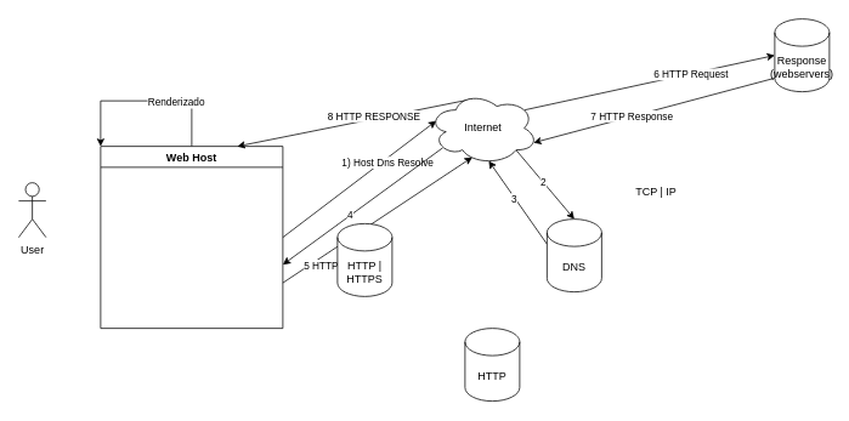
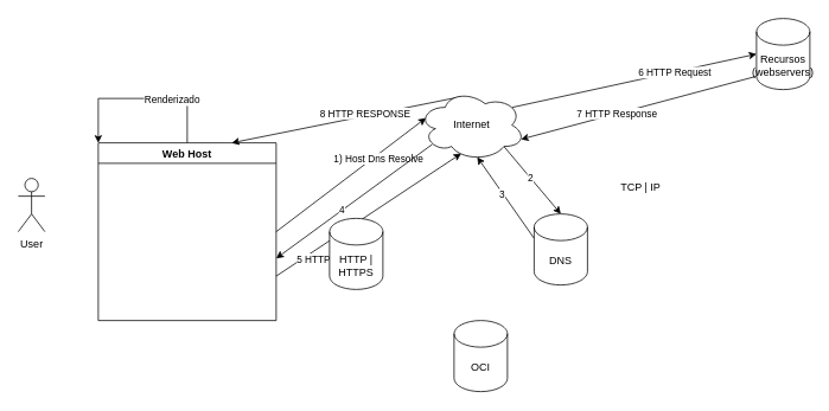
- <mxCell id="26" value="Response (webservers)" style="shape=cylinder3;whiteSpace=wrap;html=1;boundedLbl=1;backgroundOutline=1;size=15;" vertex="1" parent="1"><mxGeometry x="850" y="20" width="60" height="80" as="geometry" /></mxCell>
+ <mxCell id="26" value="Recursos (webservers)" style="shape=cylinder3;whiteSpace=wrap;html=1;boundedLbl=1;backgroundOutline=1;size=15;" vertex="1" parent="1"><mxGeometry x="850" y="20" width="60" height="80" as="geometry" /></mxCell>
- <mxCell id="19" value="HTTP" style="shape=cylinder3;whiteSpace=wrap;html=1;boundedLbl=1;backgroundOutline=1;size=15;" vertex="1" parent="1"><mxGeometry x="510" y="360" width="60" height="80" as="geometry" /></mxCell>
+ <mxCell id="19" value="OCI" style="shape=cylinder3;whiteSpace=wrap;html=1;boundedLbl=1;backgroundOutline=1;size=15;" vertex="1" parent="1"><mxGeometry x="510" y="360" width="60" height="80" as="geometry" /></mxCell>
